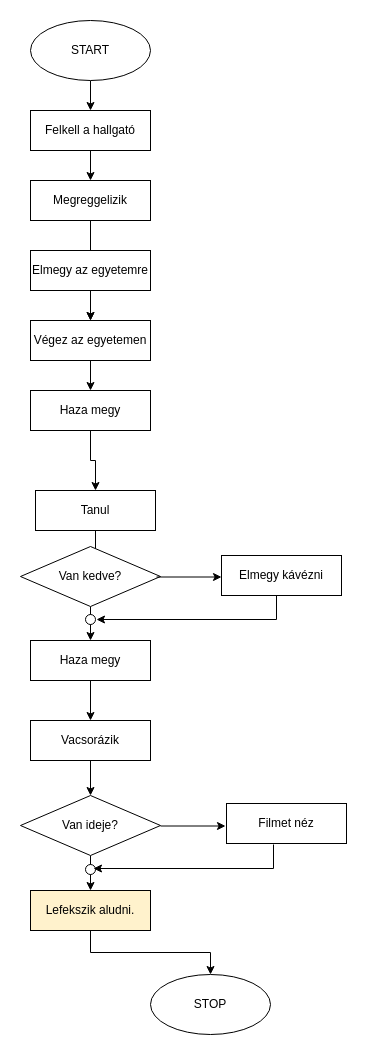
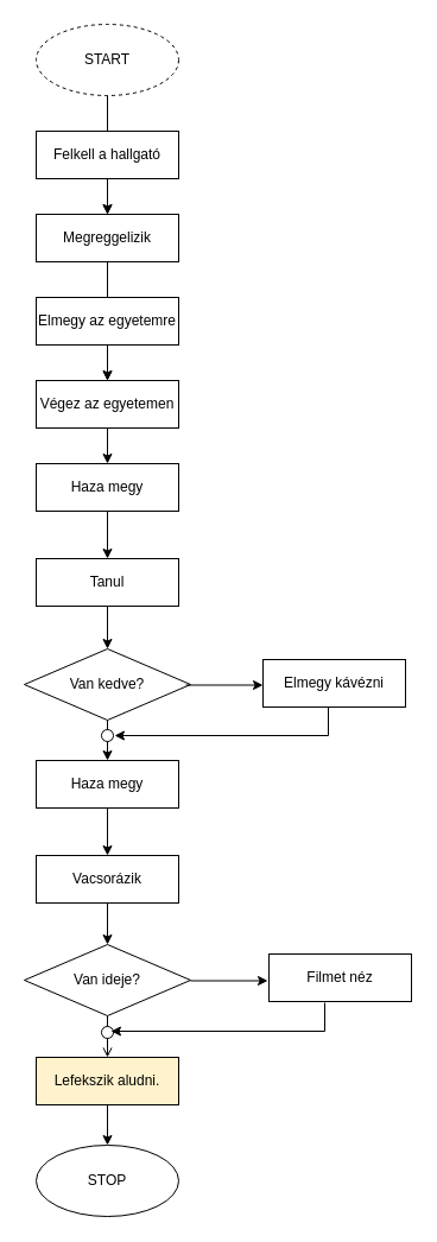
- <mxCell id="3" value="START" style="ellipse;whiteSpace=wrap;html=1;" vertex="1" parent="1"><mxGeometry x="30" y="20" width="120" height="60" as="geometry" /></mxCell>
+ <mxCell id="3" value="START" style="ellipse;whiteSpace=wrap;html=1;dashed=1;" vertex="1" parent="1"><mxGeometry x="30" y="20" width="120" height="60" as="geometry" /></mxCell>
- <mxCell id="2" value="" style="edgeStyle=orthogonalEdgeStyle;rounded=0;orthogonalLoop=1;jettySize=auto;html=1;" edge="1" parent="1" source="3" target="6"><mxGeometry relative="1" as="geometry" /></mxCell>
+ <mxCell id="2" value="" style="edgeStyle=orthogonalEdgeStyle;rounded=0;orthogonalLoop=1;jettySize=auto;html=1;" edge="1" parent="1" source="3" target="8"><mxGeometry relative="1" as="geometry" /></mxCell>
- <mxCell id="16" value="Tanul" style="rounded=0;whiteSpace=wrap;html=1;" vertex="1" parent="1"><mxGeometry x="35" y="490" width="120" height="40" as="geometry" /></mxCell>
+ <mxCell id="16" value="Tanul" style="rounded=0;whiteSpace=wrap;html=1;" vertex="1" parent="1"><mxGeometry x="30" y="470" width="120" height="40" as="geometry" /></mxCell>
- <mxCell id="25" value="" style="edgeStyle=orthogonalEdgeStyle;rounded=0;orthogonalLoop=1;jettySize=auto;html=1;" edge="1" parent="1" source="26" target="28"><mxGeometry relative="1" as="geometry" /></mxCell>
+ <mxCell id="25" value="" style="edgeStyle=orthogonalEdgeStyle;rounded=0;orthogonalLoop=1;jettySize=auto;html=1;endArrow=open;" edge="1" parent="1" source="26" target="28"><mxGeometry relative="1" as="geometry" /></mxCell>
- <mxCell id="4" value="STOP" style="ellipse;whiteSpace=wrap;html=1;" vertex="1" parent="1"><mxGeometry x="150" y="974" width="120" height="60" as="geometry" /></mxCell>
+ <mxCell id="4" value="STOP" style="ellipse;whiteSpace=wrap;html=1;" vertex="1" parent="1"><mxGeometry x="30" y="964" width="120" height="60" as="geometry" /></mxCell>
